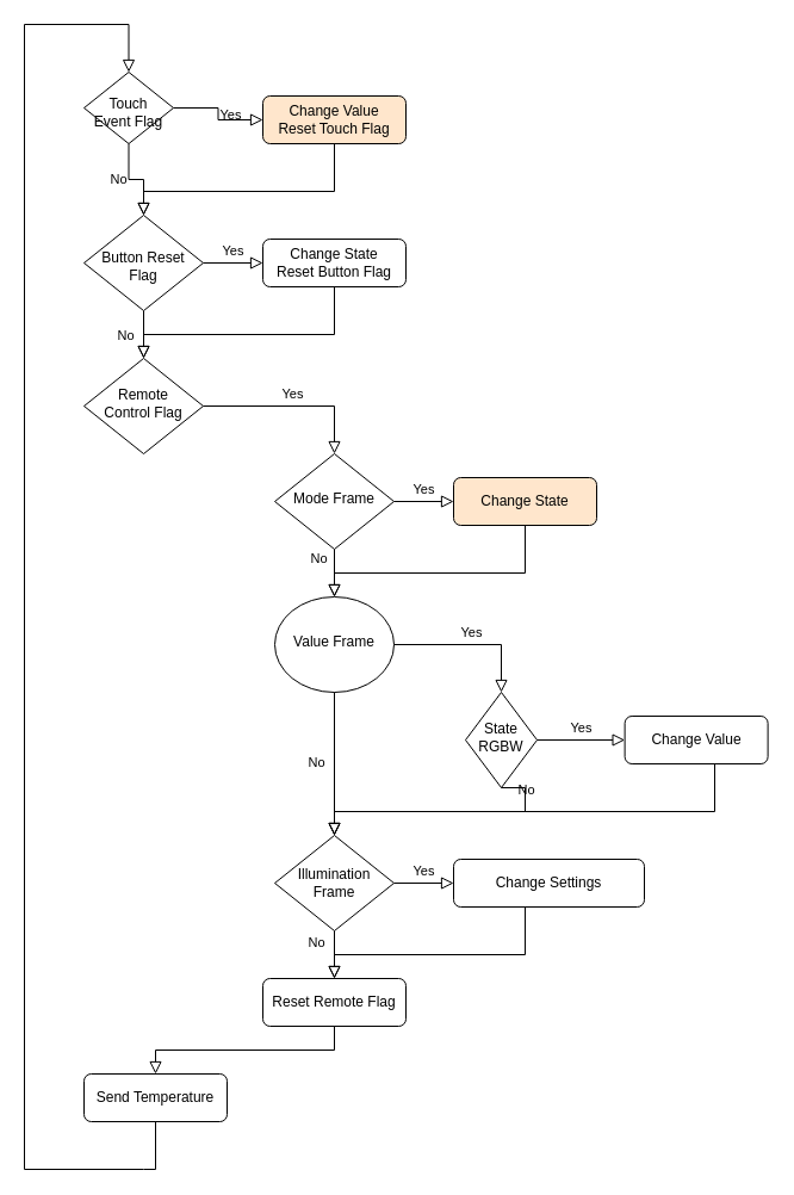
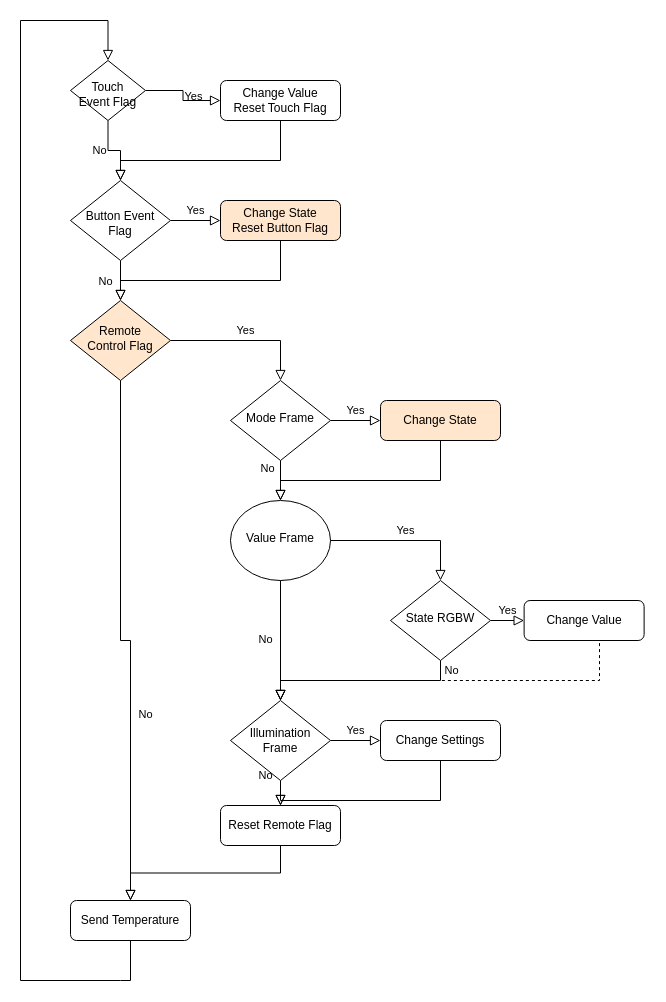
- <mxCell id="5" value="Change Value&lt;br&gt;Reset Touch Flag" style="rounded=1;whiteSpace=wrap;html=1;fontSize=12;glass=0;strokeWidth=1;shadow=0;fillColor=#ffe6cc;" parent="1" vertex="1"><mxGeometry x="220" y="80" width="120" height="40" as="geometry" /></mxCell>
+ <mxCell id="5" value="Change Value&lt;br&gt;Reset Touch Flag" style="rounded=1;whiteSpace=wrap;html=1;fontSize=12;glass=0;strokeWidth=1;shadow=0;" parent="1" vertex="1"><mxGeometry x="220" y="80" width="120" height="40" as="geometry" /></mxCell>
- <mxCell id="9" value="Change State&lt;br&gt;Reset Button Flag" style="rounded=1;whiteSpace=wrap;html=1;fontSize=12;glass=0;strokeWidth=1;shadow=0;" parent="1" vertex="1"><mxGeometry x="220" y="200" width="120" height="40" as="geometry" /></mxCell>
+ <mxCell id="9" value="Change State&lt;br&gt;Reset Button Flag" style="rounded=1;whiteSpace=wrap;html=1;fontSize=12;glass=0;strokeWidth=1;shadow=0;fillColor=#ffe6cc;" parent="1" vertex="1"><mxGeometry x="220" y="200" width="120" height="40" as="geometry" /></mxCell>
- <mxCell id="8" value="Button Reset Flag" style="rhombus;whiteSpace=wrap;html=1;shadow=0;fontFamily=Helvetica;fontSize=12;align=center;strokeWidth=1;spacing=6;spacingTop=5;verticalAlign=middle;" parent="1" vertex="1"><mxGeometry x="70" y="180" width="100" height="80" as="geometry" /></mxCell>
+ <mxCell id="8" value="Button Event Flag" style="rhombus;whiteSpace=wrap;html=1;shadow=0;fontFamily=Helvetica;fontSize=12;align=center;strokeWidth=1;spacing=6;spacingTop=5;verticalAlign=middle;" parent="1" vertex="1"><mxGeometry x="70" y="180" width="100" height="80" as="geometry" /></mxCell>
- <mxCell id="10" value="Remote &lt;br&gt;Control Flag" style="rhombus;whiteSpace=wrap;html=1;shadow=0;fontFamily=Helvetica;fontSize=12;align=center;strokeWidth=1;spacing=6;spacingTop=-4;" parent="1" vertex="1"><mxGeometry x="70" y="300" width="100" height="80" as="geometry" /></mxCell>
+ <mxCell id="10" value="Remote &lt;br&gt;Control Flag" style="rhombus;whiteSpace=wrap;html=1;shadow=0;fontFamily=Helvetica;fontSize=12;align=center;strokeWidth=1;spacing=6;spacingTop=-4;fillColor=#ffe6cc;" parent="1" vertex="1"><mxGeometry x="70" y="300" width="100" height="80" as="geometry" /></mxCell>
- <mxCell id="24" value="State RGBW" style="rhombus;whiteSpace=wrap;html=1;shadow=0;fontFamily=Helvetica;fontSize=12;align=center;strokeWidth=1;spacing=6;spacingTop=-4;" parent="1" vertex="1"><mxGeometry x="390" y="580" width="60" height="80" as="geometry" /></mxCell>
+ <mxCell id="24" value="State RGBW" style="rhombus;whiteSpace=wrap;html=1;shadow=0;fontFamily=Helvetica;fontSize=12;align=center;strokeWidth=1;spacing=6;spacingTop=-4;" parent="1" vertex="1"><mxGeometry x="390" y="580" width="100" height="80" as="geometry" /></mxCell>
+ <mxCell id="12" value="No" style="rounded=0;html=1;jettySize=auto;orthogonalLoop=1;fontSize=11;endArrow=block;endFill=0;endSize=8;strokeWidth=1;shadow=0;labelBackgroundColor=none;edgeStyle=orthogonalEdgeStyle;verticalAlign=bottom;exitX=0.5;exitY=1;exitDx=0;exitDy=0;entryX=0.5;entryY=0;entryDx=0;entryDy=0;entryPerimeter=0;spacingLeft=-10;" parent="1" source="10" target="13" edge="1"><mxGeometry x="0.333" y="20" relative="1" as="geometry"><mxPoint as="offset" /><mxPoint x="130" y="270" as="sourcePoint" /><mxPoint x="120" y="420" as="targetPoint" /></mxGeometry></mxCell>
- <mxCell id="28" value="" style="rounded=0;html=1;jettySize=auto;orthogonalLoop=1;fontSize=11;endArrow=block;endFill=0;endSize=8;strokeWidth=1;shadow=0;labelBackgroundColor=none;edgeStyle=orthogonalEdgeStyle;verticalAlign=bottom;exitX=0.5;exitY=1;exitDx=0;exitDy=0;entryX=0.5;entryY=0;entryDx=0;entryDy=0;spacing=0;spacingRight=0;" parent="1" source="27" target="17" edge="1"><mxGeometry x="0.333" y="20" relative="1" as="geometry"><mxPoint as="offset" /><mxPoint x="450" y="670" as="sourcePoint" /><mxPoint x="290" y="710" as="targetPoint" /><Array as="points"><mxPoint x="599" y="680" /><mxPoint x="280" y="680" /></Array></mxGeometry></mxCell>
+ <mxCell id="28" value="" style="rounded=0;html=1;jettySize=auto;orthogonalLoop=1;fontSize=11;endArrow=block;endFill=0;endSize=8;strokeWidth=1;shadow=0;labelBackgroundColor=none;edgeStyle=orthogonalEdgeStyle;verticalAlign=bottom;exitX=0.5;exitY=1;exitDx=0;exitDy=0;entryX=0.5;entryY=0;entryDx=0;entryDy=0;spacing=0;spacingRight=0;dashed=1;" parent="1" source="27" target="17" edge="1"><mxGeometry x="0.333" y="20" relative="1" as="geometry"><mxPoint as="offset" /><mxPoint x="450" y="670" as="sourcePoint" /><mxPoint x="290" y="710" as="targetPoint" /><Array as="points"><mxPoint x="599" y="680" /><mxPoint x="280" y="680" /></Array></mxGeometry></mxCell>
- <mxCell id="29" value="Change Settings" style="rounded=1;whiteSpace=wrap;html=1;fontSize=12;glass=0;strokeWidth=1;shadow=0;" parent="1" vertex="1"><mxGeometry x="380" y="720" width="160" height="40" as="geometry" /></mxCell>
+ <mxCell id="29" value="Change Settings" style="rounded=1;whiteSpace=wrap;html=1;fontSize=12;glass=0;strokeWidth=1;shadow=0;" parent="1" vertex="1"><mxGeometry x="380" y="720" width="120" height="40" as="geometry" /></mxCell>
- <mxCell id="35" value="Reset Remote Flag" style="rounded=1;whiteSpace=wrap;html=1;fontSize=12;glass=0;strokeWidth=1;shadow=0;" parent="1" vertex="1"><mxGeometry x="220" y="820" width="120" height="40" as="geometry" /></mxCell>
+ <mxCell id="35" value="Reset Remote Flag" style="rounded=1;whiteSpace=wrap;html=1;fontSize=12;glass=0;strokeWidth=1;shadow=0;" parent="1" vertex="1"><mxGeometry x="220" y="805" width="120" height="40" as="geometry" /></mxCell>
